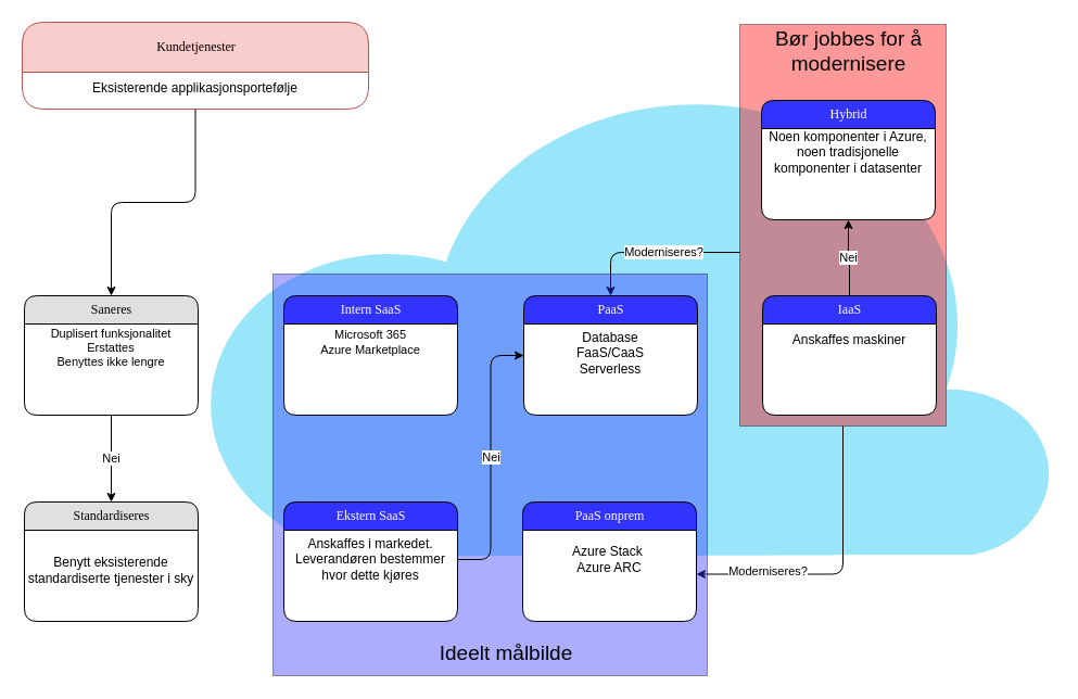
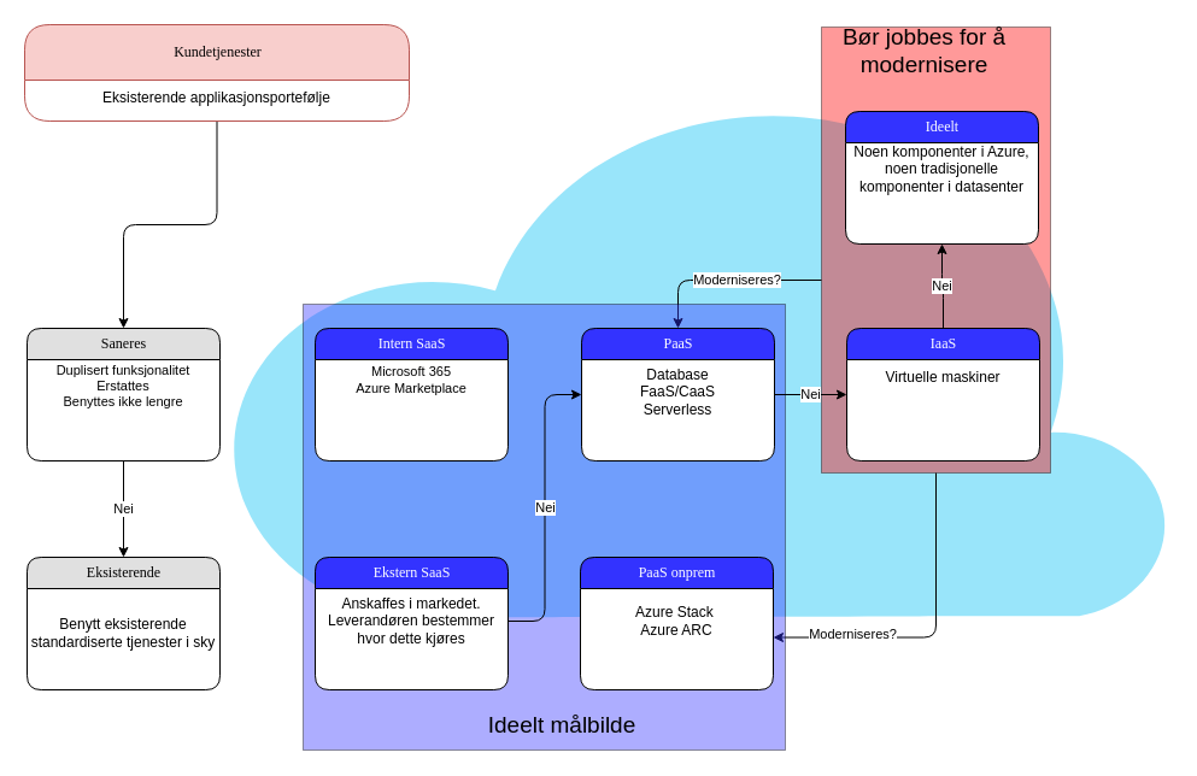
- <mxCell id="29" value="Bør jobbes for å modernisere" style="text;html=1;strokeColor=none;fillColor=none;align=center;verticalAlign=middle;whiteSpace=wrap;rounded=0;labelBackgroundColor=none;fontFamily=Helvetica;fontSize=19;fontColor=#000000;opacity=40;" vertex="1" parent="1"><mxGeometry x="702" y="32" width="159" height="30" as="geometry" /></mxCell>
+ <mxCell id="29" value="Bør jobbes for å modernisere" style="text;html=1;strokeColor=none;fillColor=none;align=center;verticalAlign=middle;whiteSpace=wrap;rounded=0;labelBackgroundColor=none;fontFamily=Helvetica;fontSize=19;fontColor=#000000;opacity=40;" vertex="1" parent="1"><mxGeometry x="687" y="27" width="159" height="30" as="geometry" /></mxCell>
- <mxCell id="26" value="Hybrid" style="swimlane;html=1;fontStyle=0;childLayout=stackLayout;horizontal=1;startSize=26;fillColor=#3333FF;horizontalStack=0;resizeParent=1;resizeLast=0;collapsible=1;marginBottom=0;swimlaneFillColor=#ffffff;align=center;rounded=1;shadow=0;comic=0;labelBackgroundColor=none;strokeWidth=1;fontFamily=Verdana;fontSize=12;fontColor=#FFFFFF;" vertex="1" parent="1"><mxGeometry x="701" y="92" width="160" height="110" as="geometry" /></mxCell>
+ <mxCell id="26" value="Ideelt" style="swimlane;html=1;fontStyle=0;childLayout=stackLayout;horizontal=1;startSize=26;fillColor=#3333FF;horizontalStack=0;resizeParent=1;resizeLast=0;collapsible=1;marginBottom=0;swimlaneFillColor=#ffffff;align=center;rounded=1;shadow=0;comic=0;labelBackgroundColor=none;strokeWidth=1;fontFamily=Verdana;fontSize=12;fontColor=#FFFFFF;" vertex="1" parent="1"><mxGeometry x="701" y="92" width="160" height="110" as="geometry" /></mxCell>
- <mxCell id="24" value="Anskaffes maskiner" style="text;html=1;strokeColor=none;fillColor=none;align=center;verticalAlign=middle;whiteSpace=wrap;rounded=0;" vertex="1" parent="23"><mxGeometry y="26" width="160" height="30" as="geometry" /></mxCell>
+ <mxCell id="24" value="Virtuelle maskiner" style="text;html=1;strokeColor=none;fillColor=none;align=center;verticalAlign=middle;whiteSpace=wrap;rounded=0;" vertex="1" parent="23"><mxGeometry y="26" width="160" height="30" as="geometry" /></mxCell>
+ <mxCell id="19" value="Nei" style="edgeStyle=orthogonalEdgeStyle;rounded=0;orthogonalLoop=1;jettySize=auto;html=1;entryX=0;entryY=0.5;entryDx=0;entryDy=0;" edge="1" parent="1" source="20" target="23"><mxGeometry relative="1" as="geometry" /></mxCell>
- <mxCell id="13" value="Standardiseres" style="swimlane;html=1;fontStyle=0;childLayout=stackLayout;horizontal=1;startSize=26;fillColor=#e0e0e0;horizontalStack=0;resizeParent=1;resizeLast=0;collapsible=1;marginBottom=0;swimlaneFillColor=#ffffff;align=center;rounded=1;shadow=0;comic=0;labelBackgroundColor=none;strokeWidth=1;fontFamily=Verdana;fontSize=12" parent="1" vertex="1"><mxGeometry x="22" y="462" width="160" height="110" as="geometry" /></mxCell>
+ <mxCell id="13" value="Eksisterende" style="swimlane;html=1;fontStyle=0;childLayout=stackLayout;horizontal=1;startSize=26;fillColor=#e0e0e0;horizontalStack=0;resizeParent=1;resizeLast=0;collapsible=1;marginBottom=0;swimlaneFillColor=#ffffff;align=center;rounded=1;shadow=0;comic=0;labelBackgroundColor=none;strokeWidth=1;fontFamily=Verdana;fontSize=12" parent="1" vertex="1"><mxGeometry x="22" y="462" width="160" height="110" as="geometry" /></mxCell>
